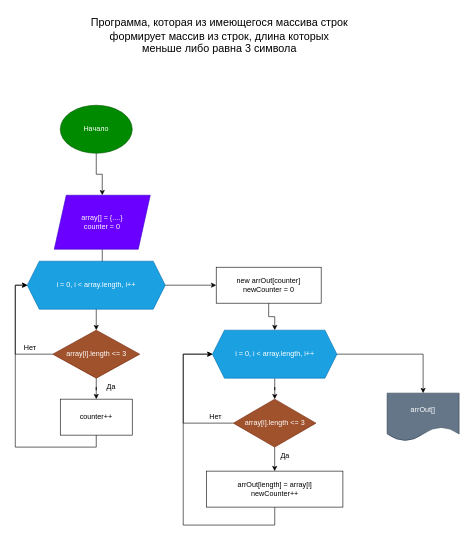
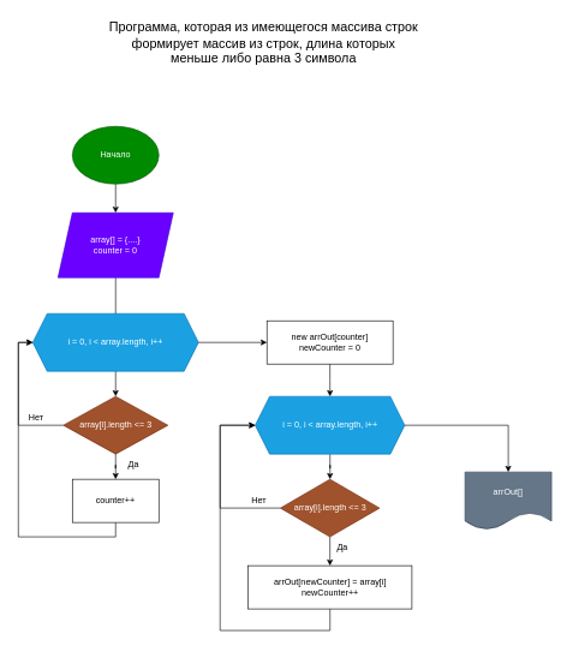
- <mxCell id="5" value="array[] = {....}&lt;br&gt;counter = 0" style="shape=parallelogram;perimeter=parallelogramPerimeter;whiteSpace=wrap;html=1;fixedSize=1;fillColor=#6a00ff;strokeColor=#3700CC;fontColor=#ffffff;" parent="1" vertex="1"><mxGeometry x="90" y="325" width="160" height="90" as="geometry" /></mxCell>
+ <mxCell id="5" value="array[] = {....}&lt;br&gt;counter = 0" style="shape=parallelogram;perimeter=parallelogramPerimeter;whiteSpace=wrap;html=1;fixedSize=1;fillColor=#6a00ff;strokeColor=#3700CC;fontColor=#ffffff;" parent="1" vertex="1"><mxGeometry x="80" y="295" width="160" height="90" as="geometry" /></mxCell>
- <mxCell id="17" value="new arrOut[counter]&lt;br&gt;newCounter = 0" style="whiteSpace=wrap;html=1;" parent="1" vertex="1"><mxGeometry x="360" y="445" width="175" height="60" as="geometry" /></mxCell>
+ <mxCell id="17" value="new arrOut[counter]&lt;br&gt;newCounter = 0" style="whiteSpace=wrap;html=1;" parent="1" vertex="1"><mxGeometry x="370" y="445" width="175" height="60" as="geometry" /></mxCell>
- <mxCell id="26" value="arrOut[length] = array[i]&lt;br&gt;newCounter++" style="whiteSpace=wrap;html=1;" parent="1" vertex="1"><mxGeometry x="343.75" y="785" width="227.5" height="60" as="geometry" /></mxCell>
+ <mxCell id="26" value="arrOut[newCounter] = array[i]&lt;br&gt;newCounter++" style="whiteSpace=wrap;html=1;" parent="1" vertex="1"><mxGeometry x="343.75" y="785" width="227.5" height="60" as="geometry" /></mxCell>
